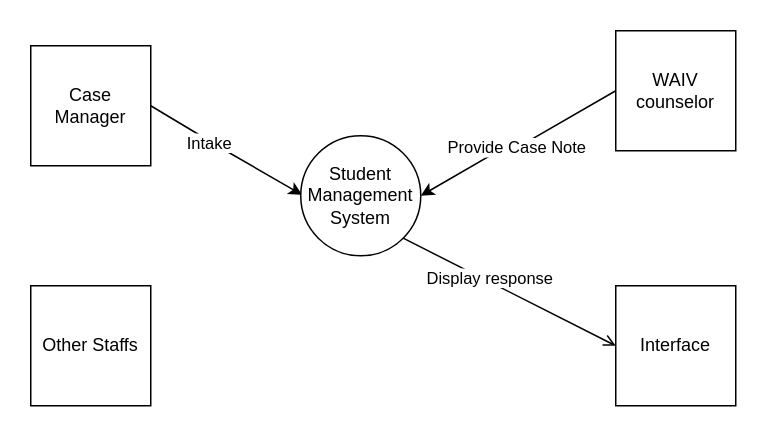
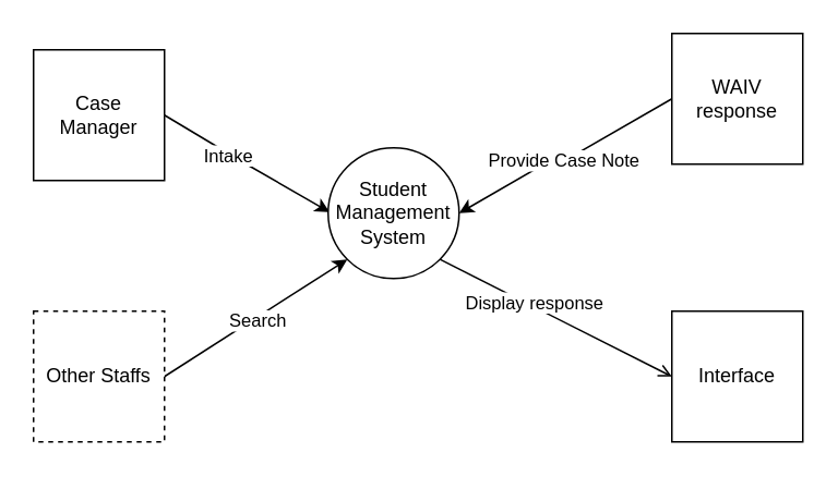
- <mxCell id="7" value="WAIV counselor" style="whiteSpace=wrap;html=1;aspect=fixed;" vertex="1" parent="1"><mxGeometry x="410" y="20" width="80" height="80" as="geometry" /></mxCell>
+ <mxCell id="7" value="WAIV response" style="whiteSpace=wrap;html=1;aspect=fixed;" vertex="1" parent="1"><mxGeometry x="410" y="20" width="80" height="80" as="geometry" /></mxCell>
+ <mxCell id="8" style="rounded=0;orthogonalLoop=1;jettySize=auto;html=1;exitX=1;exitY=0.5;exitDx=0;exitDy=0;entryX=0;entryY=1;entryDx=0;entryDy=0;" edge="1" parent="1" source="10" target="13"><mxGeometry relative="1" as="geometry" /></mxCell>
+ <mxCell id="9" value="Search" style="edgeLabel;html=1;align=center;verticalAlign=middle;resizable=0;points=[];" vertex="1" connectable="0" parent="8"><mxGeometry x="-0.013" y="-2" relative="1" as="geometry"><mxPoint y="-1" as="offset" /></mxGeometry></mxCell>
- <mxCell id="10" value="Other Staffs" style="whiteSpace=wrap;html=1;aspect=fixed;" vertex="1" parent="1"><mxGeometry x="20" y="190" width="80" height="80" as="geometry" /></mxCell>
+ <mxCell id="10" value="Other Staffs" style="whiteSpace=wrap;html=1;aspect=fixed;dashed=1;" vertex="1" parent="1"><mxGeometry x="20" y="190" width="80" height="80" as="geometry" /></mxCell>
